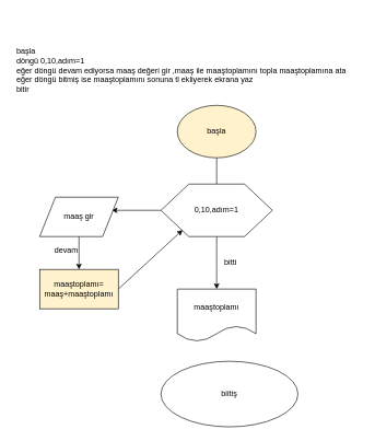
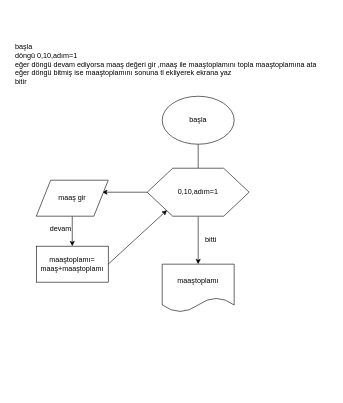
- <mxCell id="4" value="başla" style="ellipse;whiteSpace=wrap;html=1;fillColor=#fff2cc;" vertex="1" parent="1"><mxGeometry x="270" y="160" width="120" height="80" as="geometry" /></mxCell>
+ <mxCell id="4" value="başla" style="ellipse;whiteSpace=wrap;html=1;" vertex="1" parent="1"><mxGeometry x="270" y="160" width="120" height="80" as="geometry" /></mxCell>
- <mxCell id="12" value="maaştoplamı=&lt;br&gt;maaş+maaştoplamı" style="rounded=0;whiteSpace=wrap;html=1;fillColor=#fff2cc;" vertex="1" parent="1"><mxGeometry x="60" y="410" width="120" height="60" as="geometry" /></mxCell>
+ <mxCell id="12" value="maaştoplamı=&lt;br&gt;maaş+maaştoplamı" style="rounded=0;whiteSpace=wrap;html=1;" vertex="1" parent="1"><mxGeometry x="60" y="410" width="120" height="60" as="geometry" /></mxCell>
- <mxCell id="14" value="biitiş" style="ellipse;whiteSpace=wrap;html=1;direction=south;" vertex="1" parent="1"><mxGeometry x="245" y="550" width="209" height="100" as="geometry" /></mxCell>
